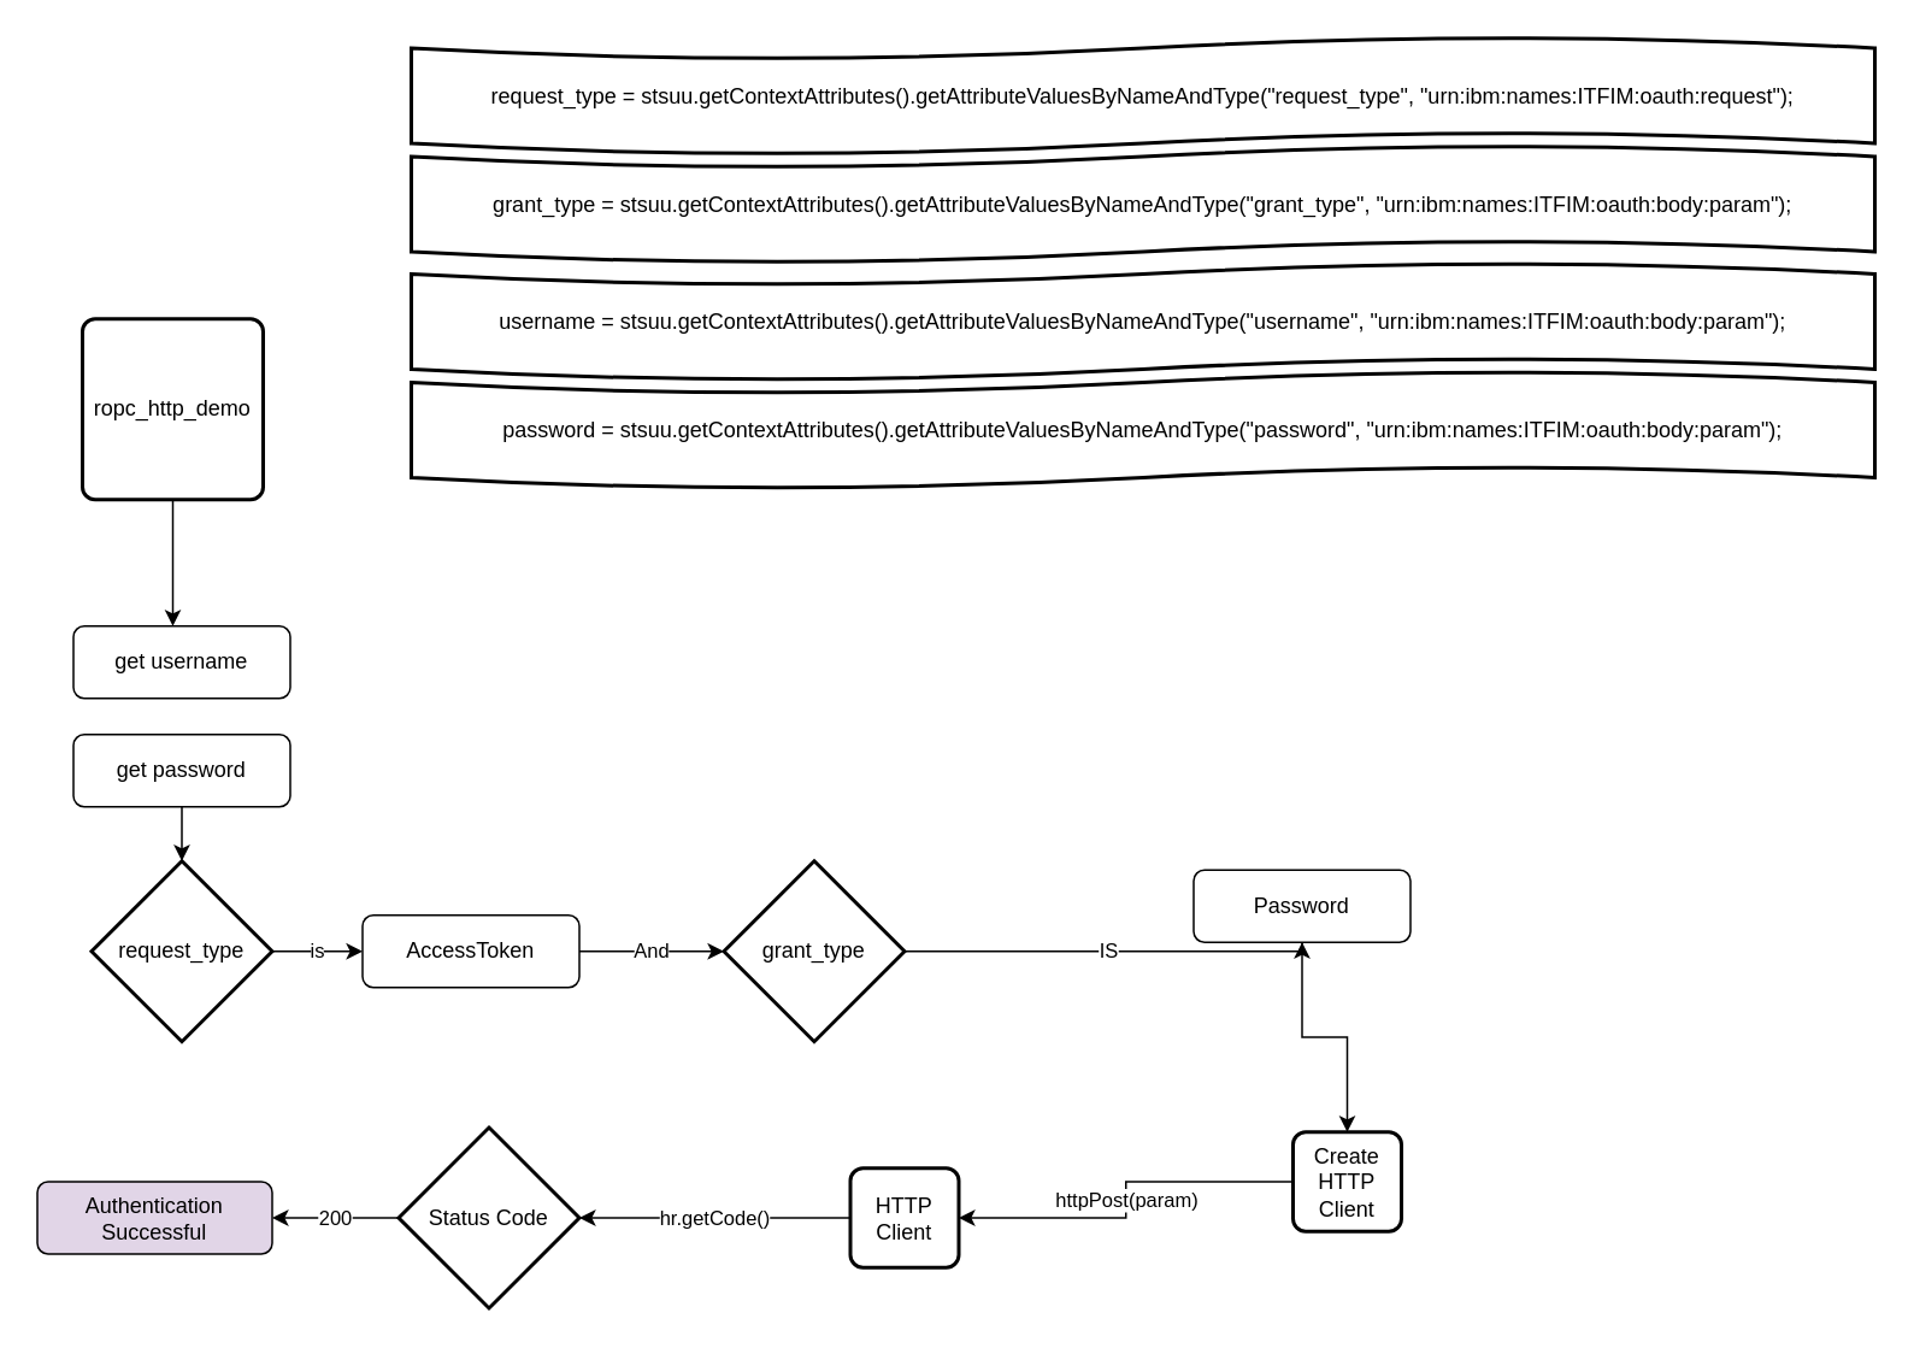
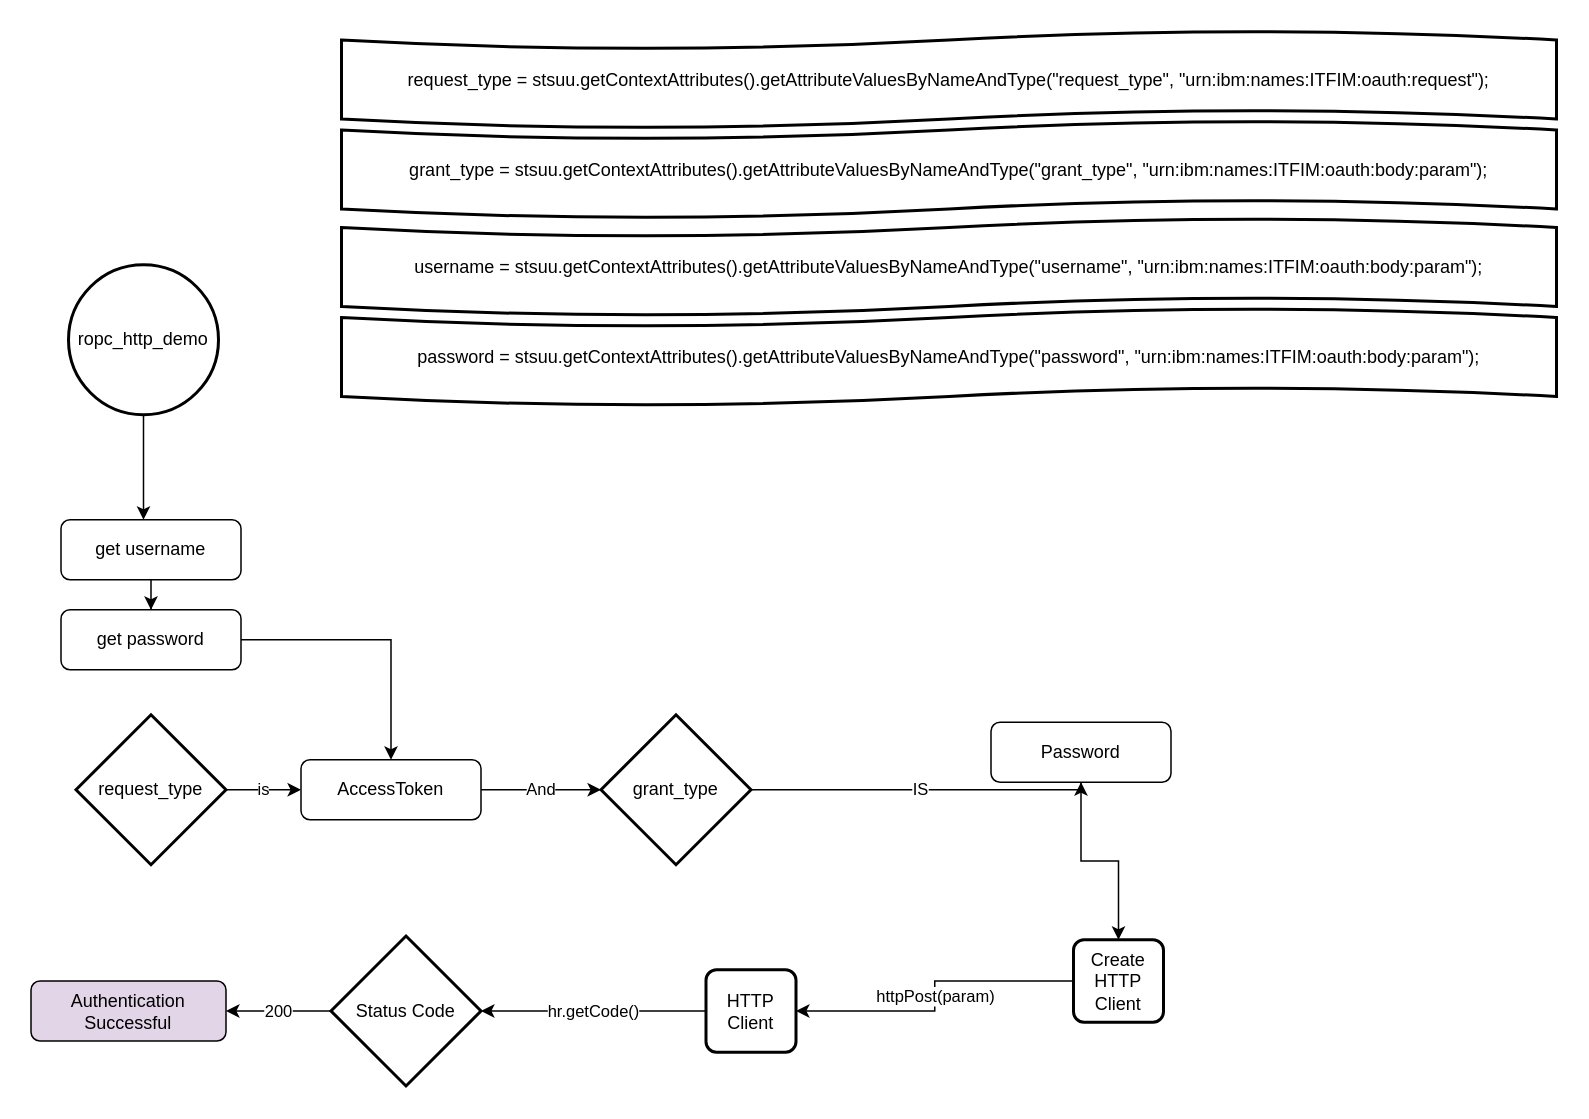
- <mxCell id="17" value="ropc_http_demo" style="rounded=1;whiteSpace=wrap;html=1;absoluteArcSize=1;arcSize=14;strokeWidth=2;" vertex="1" parent="1"><mxGeometry x="45" y="176" width="100" height="100" as="geometry" /></mxCell>
+ <mxCell id="17" value="ropc_http_demo" style="ellipse;whiteSpace=wrap;html=1;absoluteArcSize=1;arcSize=14;strokeWidth=2;" vertex="1" parent="1"><mxGeometry x="45" y="176" width="100" height="100" as="geometry" /></mxCell>
+ <mxCell id="3" value="" style="edgeStyle=orthogonalEdgeStyle;rounded=0;orthogonalLoop=1;jettySize=auto;html=1;" parent="1" source="4" target="6" edge="1"><mxGeometry relative="1" as="geometry" /></mxCell>
- <mxCell id="5" value="" style="edgeStyle=orthogonalEdgeStyle;rounded=0;orthogonalLoop=1;jettySize=auto;html=1;" parent="1" source="6" target="8" edge="1"><mxGeometry relative="1" as="geometry" /></mxCell>
+ <mxCell id="5" value="" style="edgeStyle=orthogonalEdgeStyle;rounded=0;orthogonalLoop=1;jettySize=auto;html=1;" parent="1" source="6" target="10" edge="1"><mxGeometry relative="1" as="geometry" /></mxCell>
